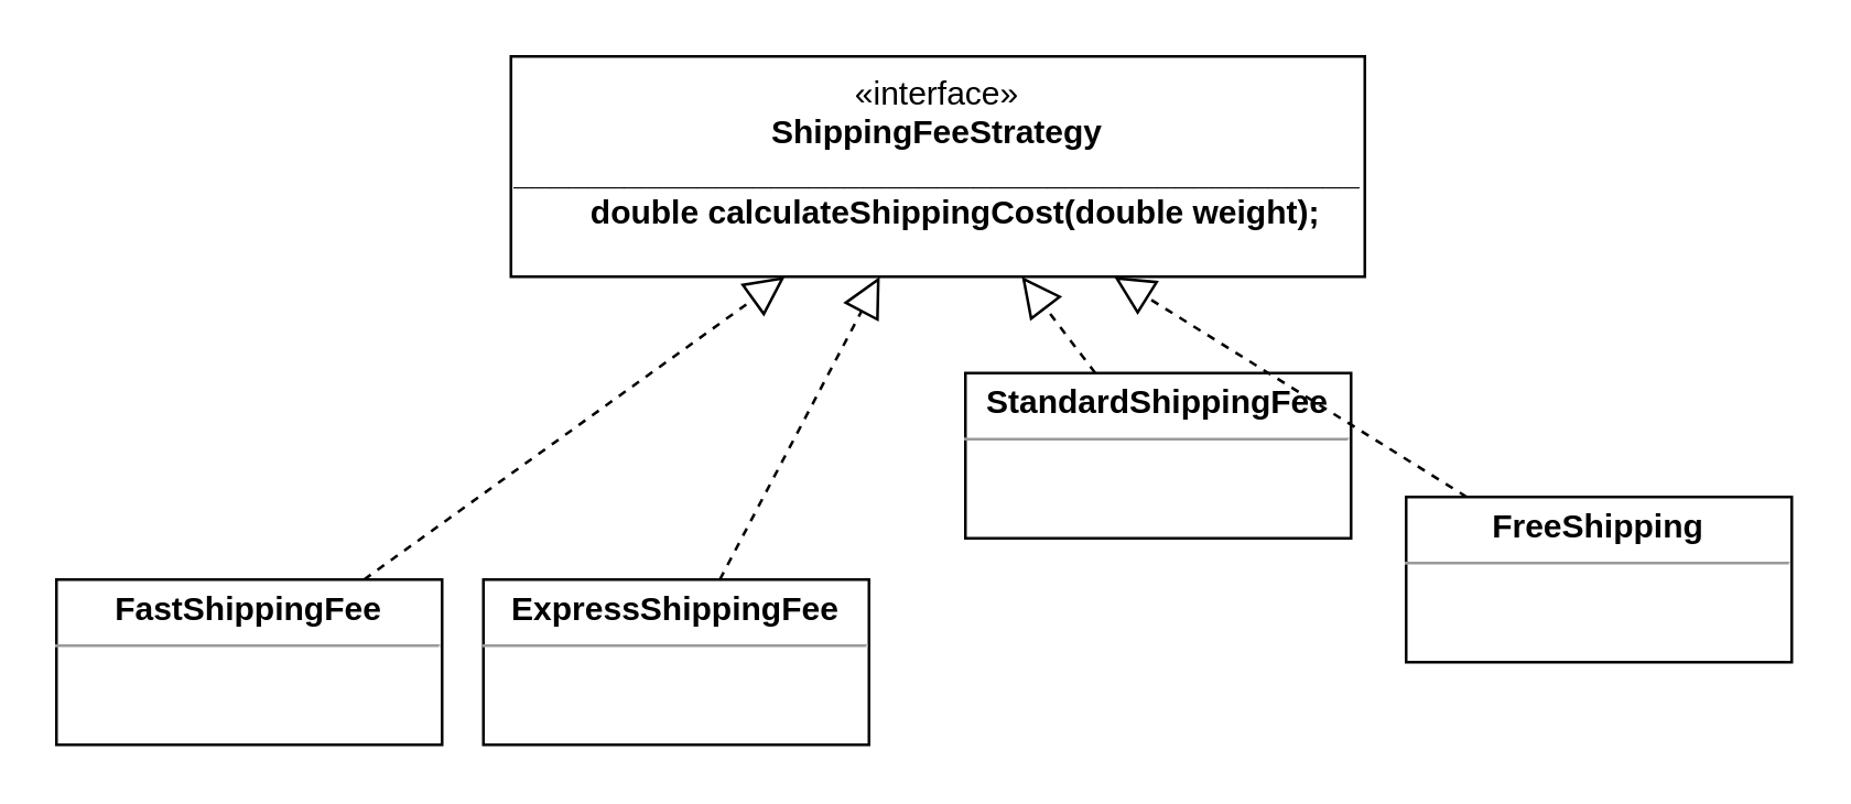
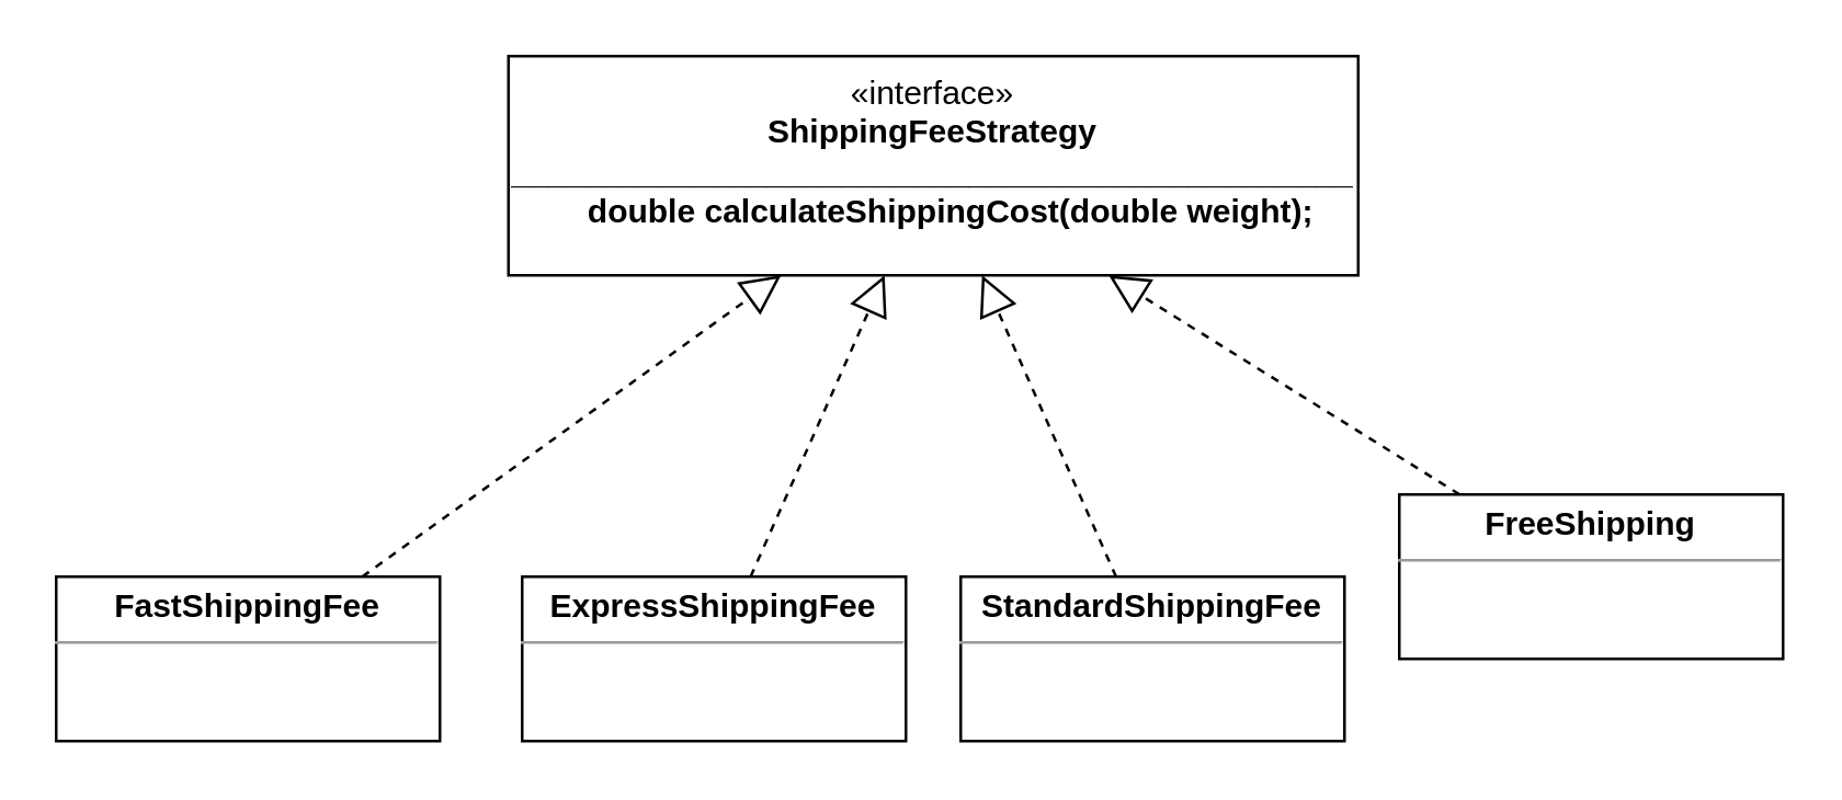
- <mxCell id="8" value="&lt;p style=&quot;margin:0px;margin-top:4px;text-align:center;&quot;&gt;&lt;b&gt;StandardShippingFee&lt;/b&gt;&lt;/p&gt;&lt;hr size=&quot;1&quot;&gt;&lt;div style=&quot;height:2px;&quot;&gt;&lt;/div&gt;" style="verticalAlign=top;align=left;overflow=fill;fontSize=12;fontFamily=Helvetica;html=1;whiteSpace=wrap;" vertex="1" parent="1"><mxGeometry x="350" y="135" width="140" height="60" as="geometry" /></mxCell>
+ <mxCell id="8" value="&lt;p style=&quot;margin:0px;margin-top:4px;text-align:center;&quot;&gt;&lt;b&gt;StandardShippingFee&lt;/b&gt;&lt;/p&gt;&lt;hr size=&quot;1&quot;&gt;&lt;div style=&quot;height:2px;&quot;&gt;&lt;/div&gt;" style="verticalAlign=top;align=left;overflow=fill;fontSize=12;fontFamily=Helvetica;html=1;whiteSpace=wrap;" vertex="1" parent="1"><mxGeometry x="350" y="210" width="140" height="60" as="geometry" /></mxCell>
- <mxCell id="6" value="&lt;p style=&quot;margin:0px;margin-top:4px;text-align:center;&quot;&gt;&lt;b&gt;ExpressShippingFee&lt;/b&gt;&lt;/p&gt;&lt;hr size=&quot;1&quot;&gt;&lt;div style=&quot;height:2px;&quot;&gt;&lt;/div&gt;" style="verticalAlign=top;align=left;overflow=fill;fontSize=12;fontFamily=Helvetica;html=1;whiteSpace=wrap;" vertex="1" parent="1"><mxGeometry x="175" y="210" width="140" height="60" as="geometry" /></mxCell>
+ <mxCell id="6" value="&lt;p style=&quot;margin:0px;margin-top:4px;text-align:center;&quot;&gt;&lt;b&gt;ExpressShippingFee&lt;/b&gt;&lt;/p&gt;&lt;hr size=&quot;1&quot;&gt;&lt;div style=&quot;height:2px;&quot;&gt;&lt;/div&gt;" style="verticalAlign=top;align=left;overflow=fill;fontSize=12;fontFamily=Helvetica;html=1;whiteSpace=wrap;" vertex="1" parent="1"><mxGeometry x="190" y="210" width="140" height="60" as="geometry" /></mxCell>
